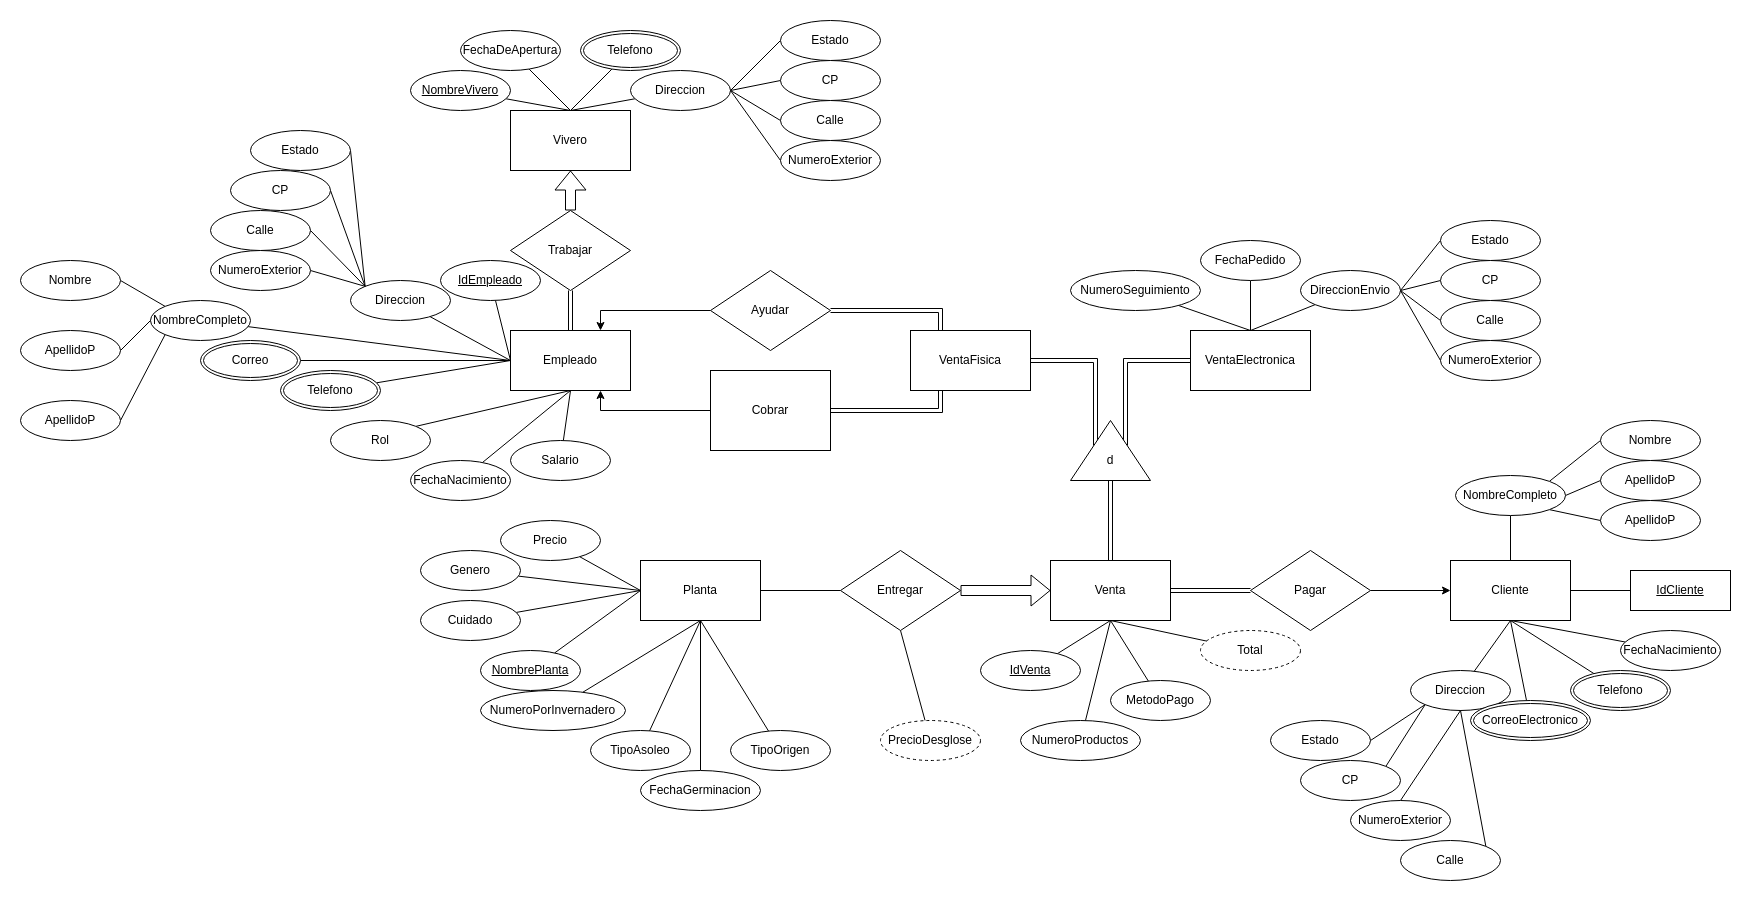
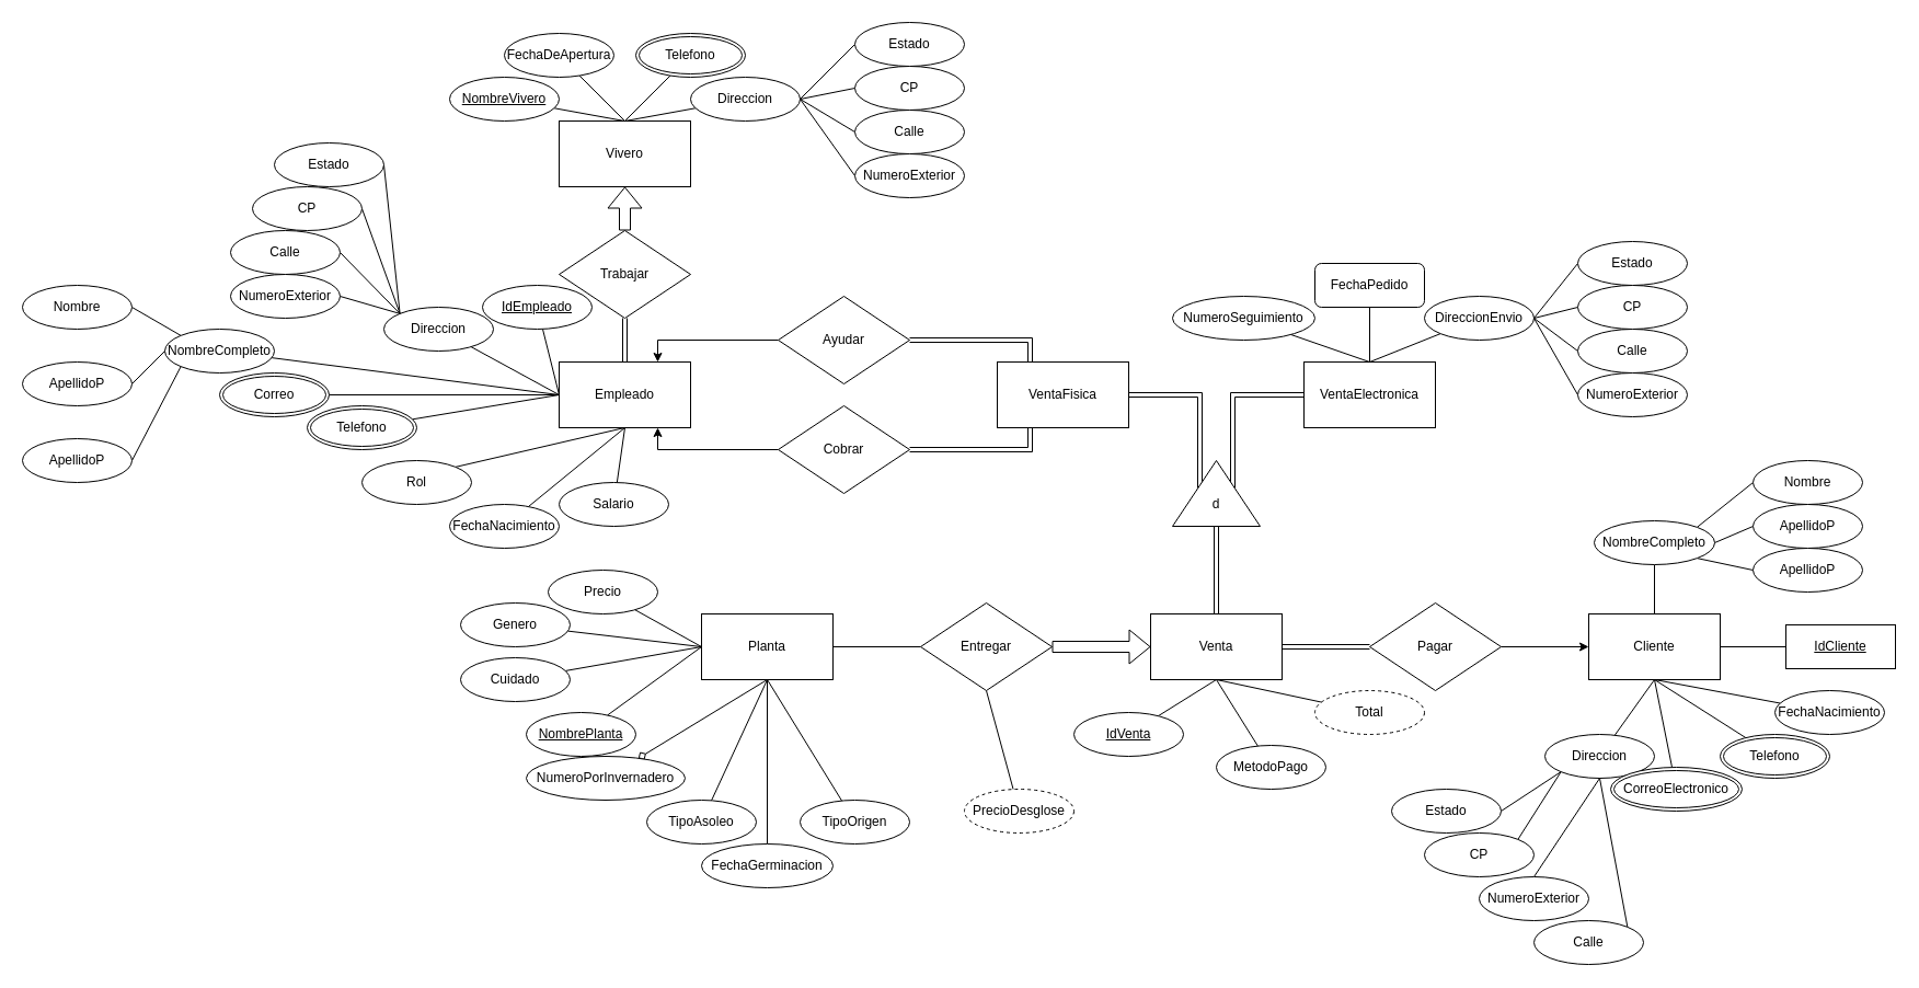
- <mxCell id="106" value="FechaPedido" style="ellipse;whiteSpace=wrap;html=1;align=center;" parent="1" vertex="1"><mxGeometry x="1200" y="240" width="100" height="40" as="geometry" /></mxCell>
+ <mxCell id="106" value="FechaPedido" style="whiteSpace=wrap;html=1;align=center;rounded=1;" parent="1" vertex="1"><mxGeometry x="1200" y="240" width="100" height="40" as="geometry" /></mxCell>
- <mxCell id="53" value="Cobrar" style="whiteSpace=wrap;html=1;rounded=0;" parent="1" vertex="1"><mxGeometry x="710" y="370" width="120" height="80" as="geometry" /></mxCell>
+ <mxCell id="53" value="Cobrar" style="rhombus;whiteSpace=wrap;html=1;" parent="1" vertex="1"><mxGeometry x="710" y="370" width="120" height="80" as="geometry" /></mxCell>
- <mxCell id="21" style="edgeStyle=none;rounded=0;orthogonalLoop=1;jettySize=auto;html=1;exitX=0.5;exitY=1;exitDx=0;exitDy=0;endArrow=none;endFill=0;" parent="1" source="25" target="89" edge="1"><mxGeometry relative="1" as="geometry"><mxPoint x="1110" y="660" as="targetPoint" /></mxGeometry></mxCell>
- <mxCell id="43" style="edgeStyle=none;rounded=0;orthogonalLoop=1;jettySize=auto;html=1;exitX=0.5;exitY=1;exitDx=0;exitDy=0;endArrow=none;endFill=0;" parent="1" source="47" target="84" edge="1"><mxGeometry relative="1" as="geometry"><mxPoint x="590" y="690" as="targetPoint" /></mxGeometry></mxCell>
+ <mxCell id="43" style="edgeStyle=none;rounded=0;orthogonalLoop=1;jettySize=auto;html=1;exitX=0.5;exitY=1;exitDx=0;exitDy=0;endArrow=diamond;endFill=0;" parent="1" source="47" target="84" edge="1"><mxGeometry relative="1" as="geometry"><mxPoint x="590" y="690" as="targetPoint" /></mxGeometry></mxCell>
- <mxCell id="89" value="NumeroProductos" style="ellipse;whiteSpace=wrap;html=1;align=center;" parent="1" vertex="1"><mxGeometry x="1020" y="720" width="120" height="40" as="geometry" /></mxCell>
